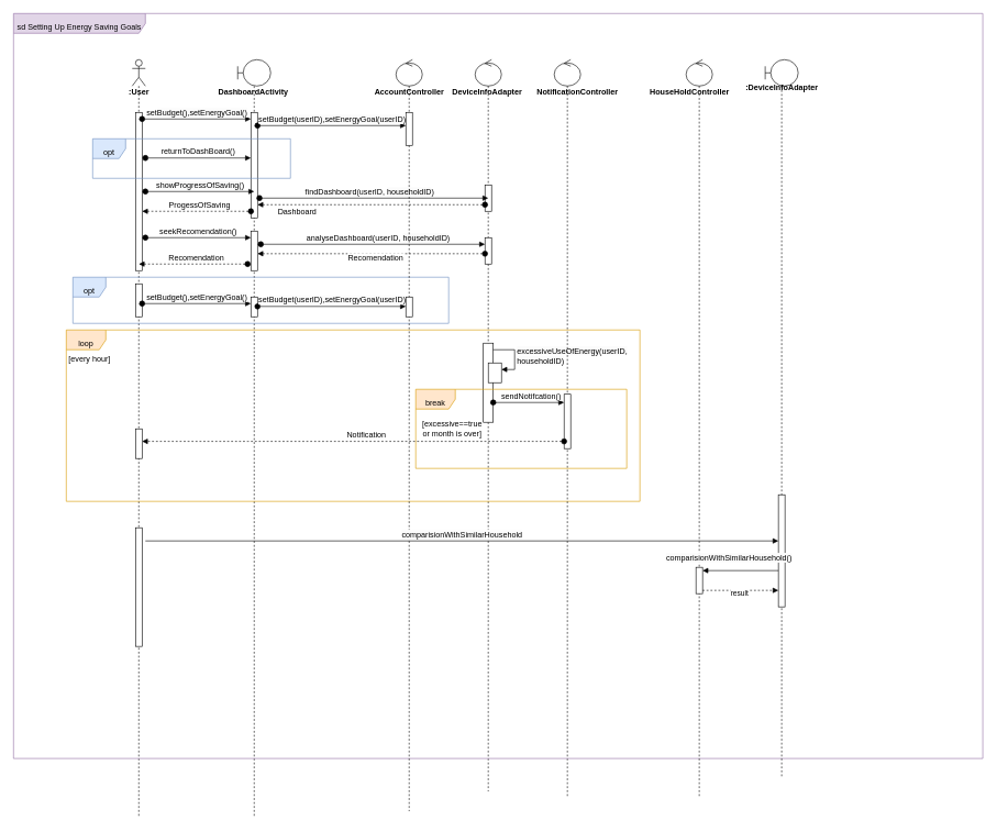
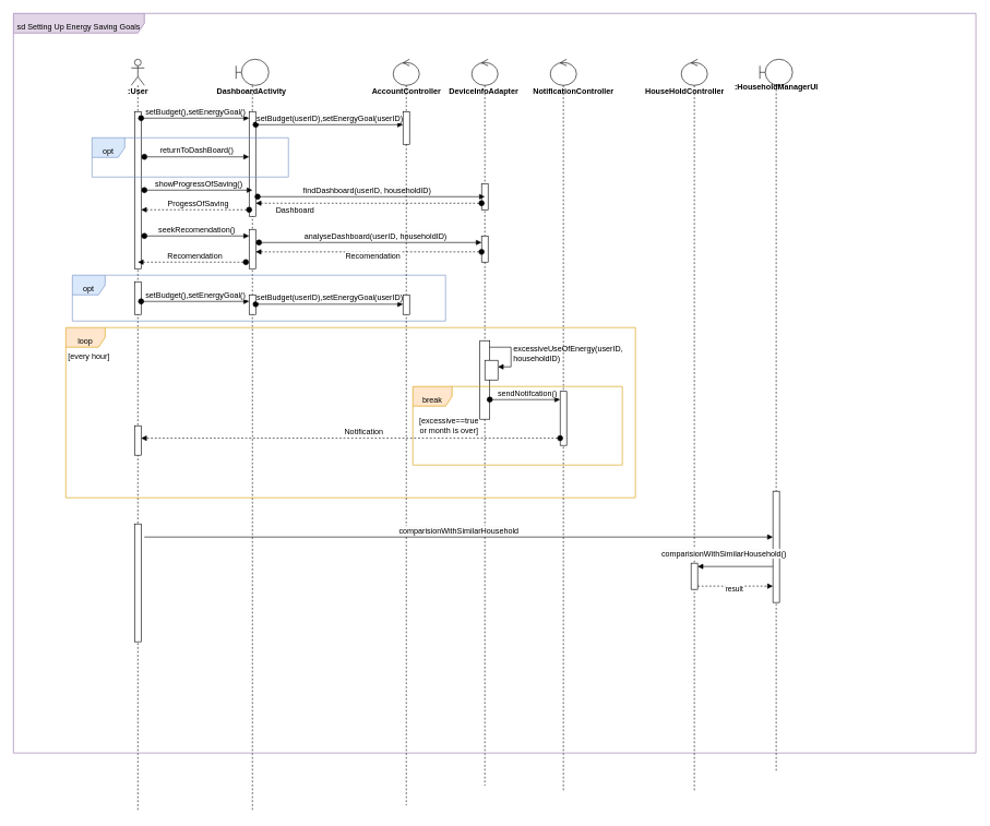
- <mxCell id="51" value=":&lt;b style=&quot;text-wrap: wrap;&quot;&gt;DeviceInfoAdapter&lt;/b&gt;&lt;br&gt;&lt;div&gt;&lt;b style=&quot;text-wrap: wrap;&quot;&gt;&lt;br&gt;&lt;/b&gt;&lt;/div&gt;" style="text;align=center;fontStyle=1;verticalAlign=middle;spacingLeft=3;spacingRight=3;strokeColor=none;rotatable=0;points=[[0,0.5],[1,0.5]];portConstraint=eastwest;html=1;fontFamily=Helvetica;fontSize=12;fontColor=default;" vertex="1" parent="1"><mxGeometry x="1120" y="130" width="130" height="20" as="geometry" /></mxCell>
+ <mxCell id="51" value=":&lt;b style=&quot;text-wrap: wrap;&quot;&gt;HouseholdManagerUI&lt;/b&gt;&lt;br&gt;&lt;div&gt;&lt;b style=&quot;text-wrap: wrap;&quot;&gt;&lt;br&gt;&lt;/b&gt;&lt;/div&gt;" style="text;align=center;fontStyle=1;verticalAlign=middle;spacingLeft=3;spacingRight=3;strokeColor=none;rotatable=0;points=[[0,0.5],[1,0.5]];portConstraint=eastwest;html=1;fontFamily=Helvetica;fontSize=12;fontColor=default;" vertex="1" parent="1"><mxGeometry x="1120" y="130" width="130" height="20" as="geometry" /></mxCell>
